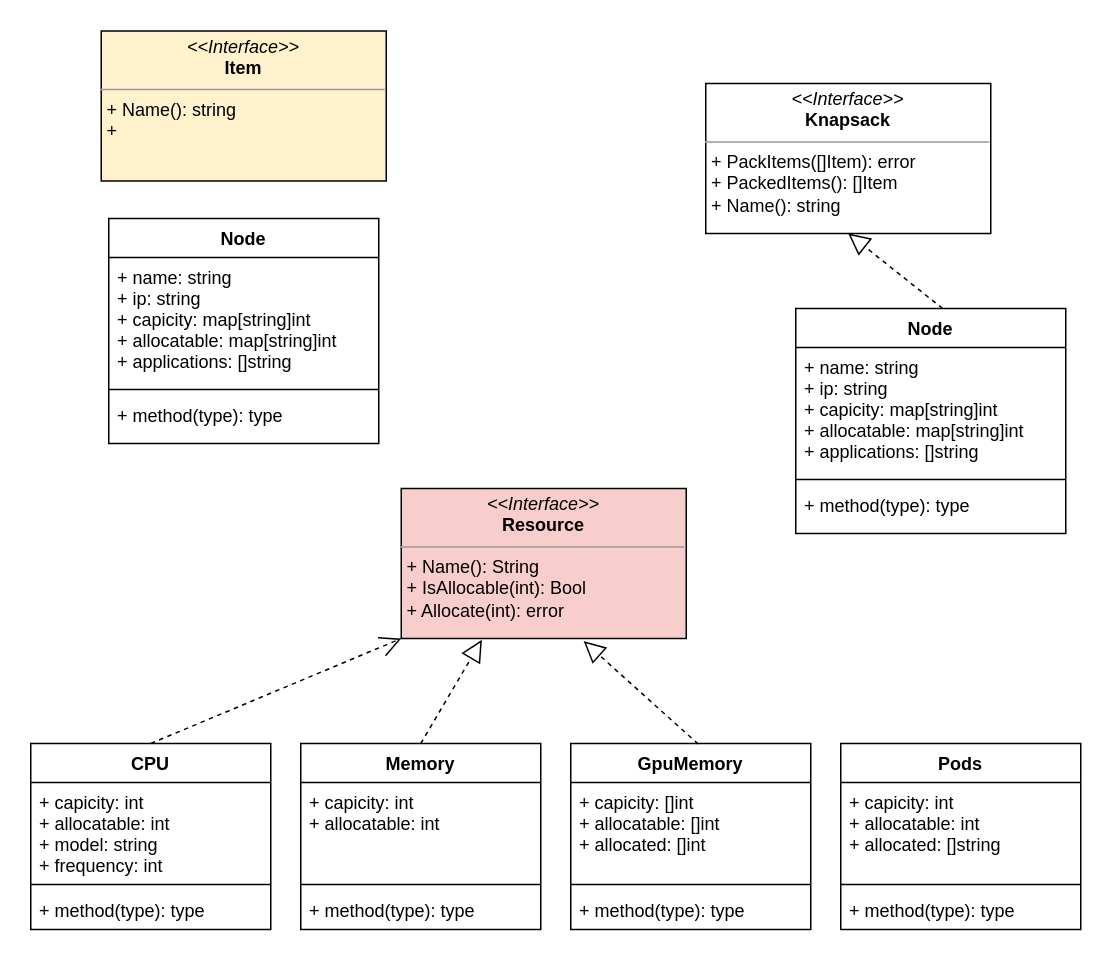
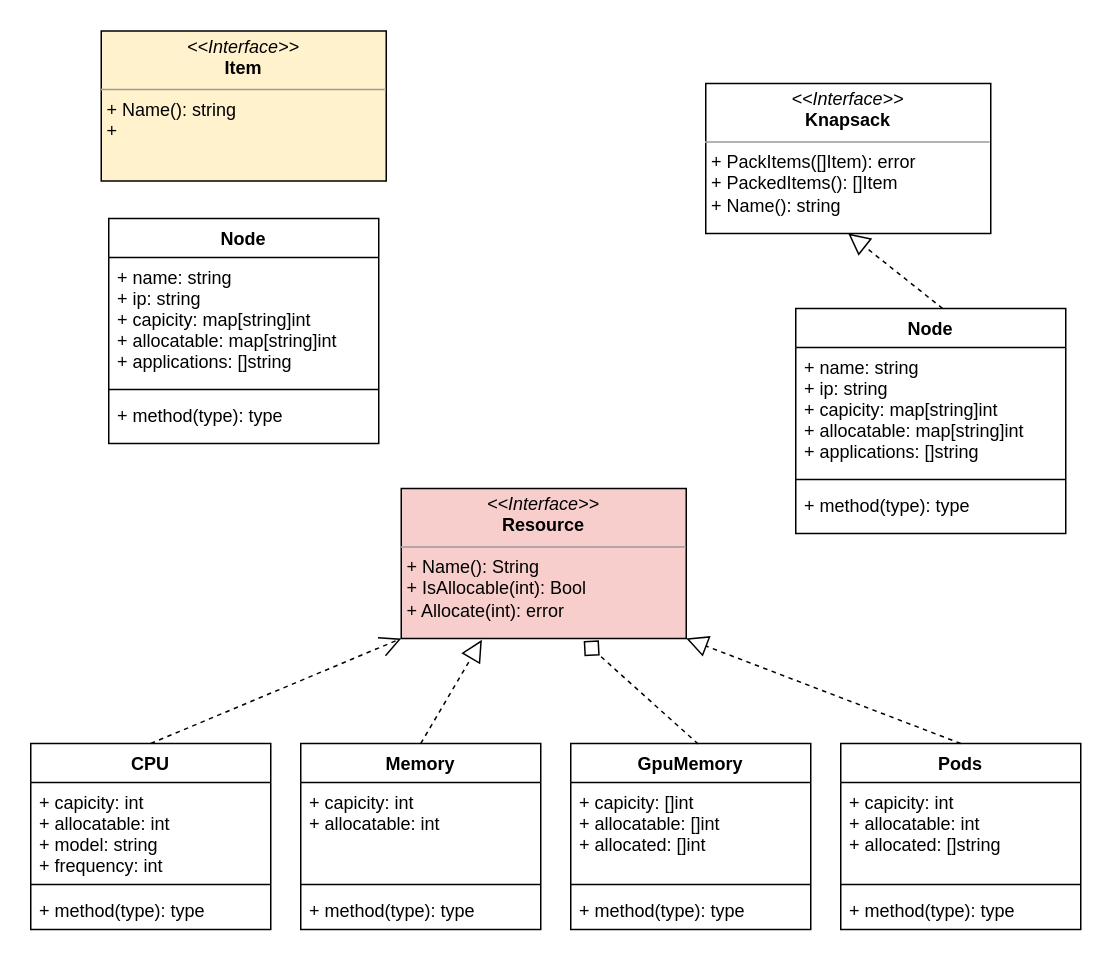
- <mxCell id="17" value="" style="endArrow=block;dashed=1;endFill=0;endSize=12;html=1;rounded=0;exitX=0.531;exitY=0.003;exitDx=0;exitDy=0;exitPerimeter=0;entryX=0.64;entryY=1.017;entryDx=0;entryDy=0;entryPerimeter=0;" edge="1" parent="1" source="13" target="2"><mxGeometry width="160" relative="1" as="geometry"><mxPoint x="427" y="455" as="sourcePoint" /><mxPoint x="587" y="455" as="targetPoint" /></mxGeometry></mxCell>
+ <mxCell id="17" value="" style="endArrow=diamond;dashed=1;endFill=0;endSize=12;html=1;rounded=0;exitX=0.531;exitY=0.003;exitDx=0;exitDy=0;exitPerimeter=0;entryX=0.64;entryY=1.017;entryDx=0;entryDy=0;entryPerimeter=0;" edge="1" parent="1" source="13" target="2"><mxGeometry width="160" relative="1" as="geometry"><mxPoint x="427" y="455" as="sourcePoint" /><mxPoint x="587" y="455" as="targetPoint" /></mxGeometry></mxCell>
+ <mxCell id="22" value="" style="endArrow=block;dashed=1;endFill=0;endSize=12;html=1;rounded=0;exitX=0.5;exitY=0;exitDx=0;exitDy=0;entryX=1;entryY=1;entryDx=0;entryDy=0;" edge="1" parent="1" source="18" target="2"><mxGeometry width="160" relative="1" as="geometry"><mxPoint x="560" y="495.002" as="sourcePoint" /><mxPoint x="483.64" y="426.33" as="targetPoint" /></mxGeometry></mxCell>
